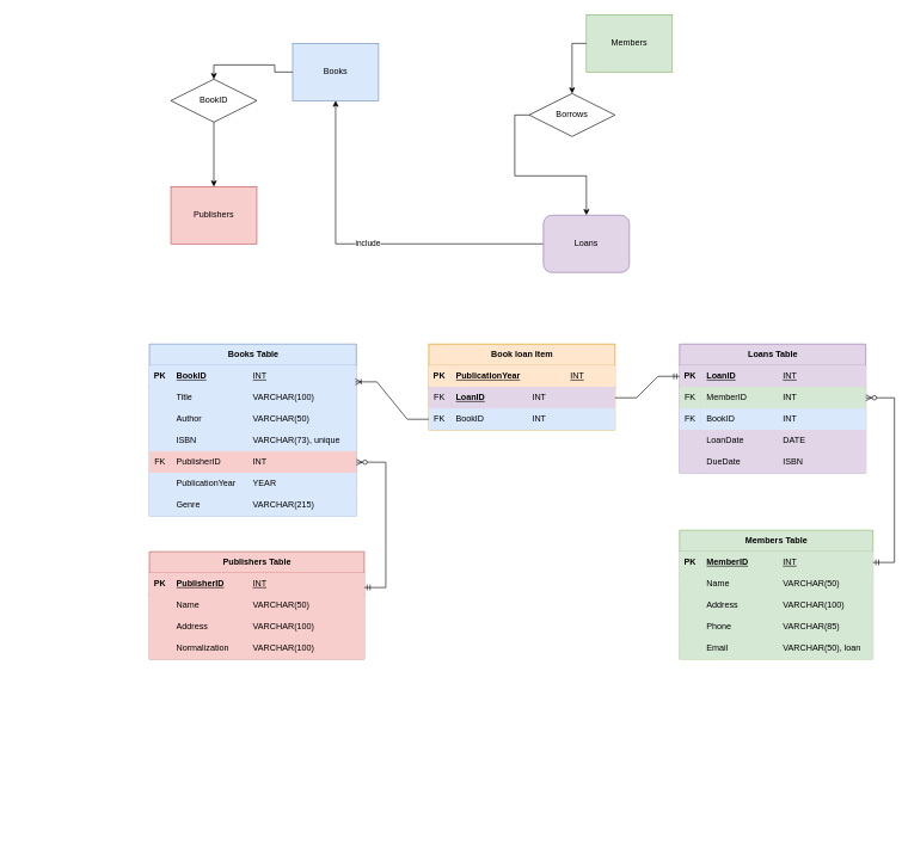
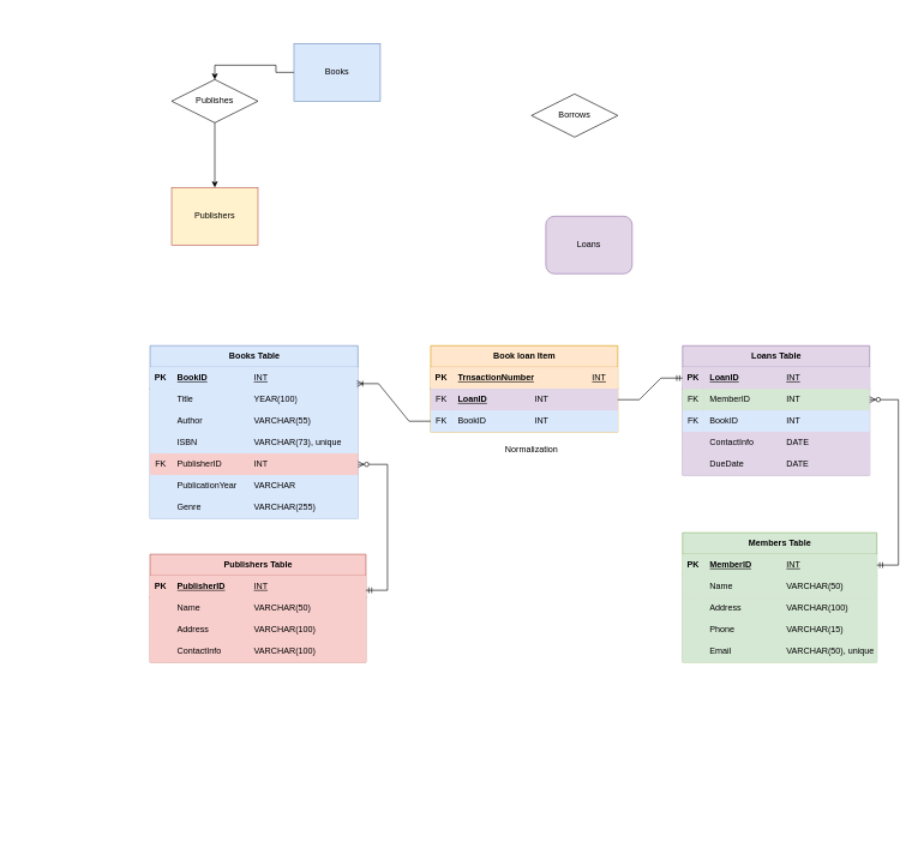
- <mxCell id="79" value="" style="edgeStyle=orthogonalEdgeStyle;rounded=0;orthogonalLoop=1;jettySize=auto;html=1;exitX=0;exitY=0.5;exitDx=0;exitDy=0;entryX=0.5;entryY=0;entryDx=0;entryDy=0;" edge="1" parent="1" source="73" target="80"><mxGeometry relative="1" as="geometry"><mxPoint x="818" y="60" as="sourcePoint" /><mxPoint x="818" y="300" as="targetPoint" /></mxGeometry></mxCell>
- <mxCell id="73" value="Members" style="whiteSpace=wrap;html=1;align=center;fillColor=#d5e8d4;strokeColor=#82b366;" vertex="1" parent="1"><mxGeometry x="818" y="20" width="120" height="80" as="geometry" /></mxCell>
- <mxCell id="78" value="BookID" style="shape=rhombus;perimeter=rhombusPerimeter;whiteSpace=wrap;html=1;align=center;" vertex="1" parent="1"><mxGeometry x="238" y="110" width="120" height="60" as="geometry" /></mxCell>
+ <mxCell id="78" value="Publishes" style="shape=rhombus;perimeter=rhombusPerimeter;whiteSpace=wrap;html=1;align=center;" vertex="1" parent="1"><mxGeometry x="238" y="110" width="120" height="60" as="geometry" /></mxCell>
- <mxCell id="72" style="edgeStyle=orthogonalEdgeStyle;rounded=0;orthogonalLoop=1;jettySize=auto;html=1;exitX=0;exitY=0.5;exitDx=0;exitDy=0;entryX=0.5;entryY=0;entryDx=0;entryDy=0;" edge="1" parent="1" source="80" target="75"><mxGeometry relative="1" as="geometry" /></mxCell>
- <mxCell id="76" value="Publishers" style="whiteSpace=wrap;html=1;align=center;fillColor=#f8cecc;strokeColor=#b85450;" vertex="1" parent="1"><mxGeometry x="238" y="260" width="120" height="80" as="geometry" /></mxCell>
+ <mxCell id="76" value="Publishers" style="whiteSpace=wrap;html=1;align=center;fillColor=#fff2cc;strokeColor=#b85450;" vertex="1" parent="1"><mxGeometry x="238" y="260" width="120" height="80" as="geometry" /></mxCell>
- <mxCell id="74" value="include" style="edgeStyle=orthogonalEdgeStyle;rounded=0;orthogonalLoop=1;jettySize=auto;html=1;exitX=0;exitY=0.5;exitDx=0;exitDy=0;entryX=0.5;entryY=1;entryDx=0;entryDy=0;" edge="1" parent="1" source="75" target="71"><mxGeometry relative="1" as="geometry" /></mxCell>
- <mxCell id="85" value="PublicationYear&lt;span style=&quot;white-space: pre;&quot;&gt;&#09;&lt;/span&gt;&lt;span style=&quot;white-space: pre;&quot;&gt;&#09;&lt;/span&gt;&lt;span style=&quot;white-space: pre;&quot;&gt;&#09;&lt;/span&gt;&lt;span style=&quot;font-weight: normal;&quot;&gt;INT&lt;/span&gt;" style="shape=partialRectangle;connectable=0;fillColor=#ffe6cc;top=0;left=0;bottom=0;right=0;align=left;spacingLeft=6;fontStyle=5;overflow=hidden;whiteSpace=wrap;html=1;strokeColor=#d79b00;" vertex="1" parent="83"><mxGeometry x="30" width="230" height="30" as="geometry"><mxRectangle width="230" height="30" as="alternateBounds" /></mxGeometry></mxCell>
+ <mxCell id="85" value="TrnsactionNumber&lt;span style=&quot;white-space: pre;&quot;&gt;&#09;&lt;/span&gt;&lt;span style=&quot;white-space: pre;&quot;&gt;&#09;&lt;/span&gt;&lt;span style=&quot;white-space: pre;&quot;&gt;&#09;&lt;/span&gt;&lt;span style=&quot;font-weight: normal;&quot;&gt;INT&lt;/span&gt;" style="shape=partialRectangle;connectable=0;fillColor=#ffe6cc;top=0;left=0;bottom=0;right=0;align=left;spacingLeft=6;fontStyle=5;overflow=hidden;whiteSpace=wrap;html=1;strokeColor=#d79b00;" vertex="1" parent="83"><mxGeometry x="30" width="230" height="30" as="geometry"><mxRectangle width="230" height="30" as="alternateBounds" /></mxGeometry></mxCell>
- <mxCell id="8" value="Title&lt;span style=&quot;white-space: pre;&quot;&gt;&#09;&lt;/span&gt;&lt;span style=&quot;white-space: pre;&quot;&gt;&#09;&lt;span style=&quot;white-space: pre;&quot;&gt;&#09;&lt;span style=&quot;white-space: pre;&quot;&gt;&#09;&lt;/span&gt;&lt;/span&gt;&lt;/span&gt;VARCHAR(100)" style="shape=partialRectangle;connectable=0;fillColor=#dae8fc;top=0;left=0;bottom=0;right=0;align=left;spacingLeft=6;overflow=hidden;whiteSpace=wrap;html=1;strokeColor=#6c8ebf;" vertex="1" parent="6"><mxGeometry x="30" width="259" height="30" as="geometry"><mxRectangle width="259" height="30" as="alternateBounds" /></mxGeometry></mxCell>
+ <mxCell id="8" value="Title&lt;span style=&quot;white-space: pre;&quot;&gt;&#09;&lt;/span&gt;&lt;span style=&quot;white-space: pre;&quot;&gt;&#09;&lt;span style=&quot;white-space: pre;&quot;&gt;&#09;&lt;span style=&quot;white-space: pre;&quot;&gt;&#09;&lt;/span&gt;&lt;/span&gt;&lt;/span&gt;YEAR(100)" style="shape=partialRectangle;connectable=0;fillColor=#dae8fc;top=0;left=0;bottom=0;right=0;align=left;spacingLeft=6;overflow=hidden;whiteSpace=wrap;html=1;strokeColor=#6c8ebf;" vertex="1" parent="6"><mxGeometry x="30" width="259" height="30" as="geometry"><mxRectangle width="259" height="30" as="alternateBounds" /></mxGeometry></mxCell>
- <mxCell id="11" value="Author&lt;span style=&quot;white-space: pre;&quot;&gt;&#09;&lt;span style=&quot;white-space: pre;&quot;&gt;&#09;&lt;span style=&quot;white-space: pre;&quot;&gt;&#09;&lt;/span&gt;&lt;/span&gt;&lt;/span&gt;VARCHAR(50)" style="shape=partialRectangle;connectable=0;fillColor=#dae8fc;top=0;left=0;bottom=0;right=0;align=left;spacingLeft=6;overflow=hidden;whiteSpace=wrap;html=1;strokeColor=#6c8ebf;" vertex="1" parent="9"><mxGeometry x="30" width="259" height="30" as="geometry"><mxRectangle width="259" height="30" as="alternateBounds" /></mxGeometry></mxCell>
+ <mxCell id="11" value="Author&lt;span style=&quot;white-space: pre;&quot;&gt;&#09;&lt;span style=&quot;white-space: pre;&quot;&gt;&#09;&lt;span style=&quot;white-space: pre;&quot;&gt;&#09;&lt;/span&gt;&lt;/span&gt;&lt;/span&gt;VARCHAR(55)" style="shape=partialRectangle;connectable=0;fillColor=#dae8fc;top=0;left=0;bottom=0;right=0;align=left;spacingLeft=6;overflow=hidden;whiteSpace=wrap;html=1;strokeColor=#6c8ebf;" vertex="1" parent="9"><mxGeometry x="30" width="259" height="30" as="geometry"><mxRectangle width="259" height="30" as="alternateBounds" /></mxGeometry></mxCell>
- <mxCell id="49" value="LoanDate&lt;span style=&quot;white-space: pre;&quot;&gt;&#09;&lt;span style=&quot;white-space: pre;&quot;&gt;&#09;&lt;/span&gt;D&lt;/span&gt;ATE" style="shape=partialRectangle;connectable=0;fillColor=#e1d5e7;top=0;left=0;bottom=0;right=0;align=left;spacingLeft=6;overflow=hidden;whiteSpace=wrap;html=1;strokeColor=#9673a6;" vertex="1" parent="47"><mxGeometry x="30" width="230" height="30" as="geometry"><mxRectangle width="230" height="30" as="alternateBounds" /></mxGeometry></mxCell>
+ <mxCell id="49" value="ContactInfo&lt;span style=&quot;white-space: pre;&quot;&gt;&#09;&lt;span style=&quot;white-space: pre;&quot;&gt;&#09;&lt;/span&gt;D&lt;/span&gt;ATE" style="shape=partialRectangle;connectable=0;fillColor=#e1d5e7;top=0;left=0;bottom=0;right=0;align=left;spacingLeft=6;overflow=hidden;whiteSpace=wrap;html=1;strokeColor=#9673a6;" vertex="1" parent="47"><mxGeometry x="30" width="230" height="30" as="geometry"><mxRectangle width="230" height="30" as="alternateBounds" /></mxGeometry></mxCell>
+ <mxCell id="94" value="Normalization" style="text;html=1;align=center;verticalAlign=middle;resizable=0;points=[];autosize=1;strokeColor=none;fillColor=none;" vertex="1" parent="1"><mxGeometry x="688" y="610" width="100" height="30" as="geometry" /></mxCell>
- <mxCell id="52" value="DueDate&lt;span style=&quot;white-space: pre;&quot;&gt;&#09;&lt;/span&gt;&lt;span style=&quot;white-space: pre;&quot;&gt;&#09;&lt;/span&gt;&lt;span style=&quot;white-space: pre;&quot;&gt;&#09;&lt;/span&gt;ISBN" style="shape=partialRectangle;connectable=0;fillColor=#e1d5e7;top=0;left=0;bottom=0;right=0;align=left;spacingLeft=6;overflow=hidden;whiteSpace=wrap;html=1;strokeColor=#9673a6;" vertex="1" parent="50"><mxGeometry x="30" width="230" height="30" as="geometry"><mxRectangle width="230" height="30" as="alternateBounds" /></mxGeometry></mxCell>
+ <mxCell id="52" value="DueDate&lt;span style=&quot;white-space: pre;&quot;&gt;&#09;&lt;/span&gt;&lt;span style=&quot;white-space: pre;&quot;&gt;&#09;&lt;/span&gt;&lt;span style=&quot;white-space: pre;&quot;&gt;&#09;&lt;/span&gt;DATE" style="shape=partialRectangle;connectable=0;fillColor=#e1d5e7;top=0;left=0;bottom=0;right=0;align=left;spacingLeft=6;overflow=hidden;whiteSpace=wrap;html=1;strokeColor=#9673a6;" vertex="1" parent="50"><mxGeometry x="30" width="230" height="30" as="geometry"><mxRectangle width="230" height="30" as="alternateBounds" /></mxGeometry></mxCell>
- <mxCell id="20" value="PublicationYear&amp;nbsp;&lt;span style=&quot;white-space: pre;&quot;&gt;&#09;&lt;/span&gt;YEAR" style="shape=partialRectangle;connectable=0;fillColor=#dae8fc;top=0;left=0;bottom=0;right=0;align=left;spacingLeft=6;overflow=hidden;whiteSpace=wrap;html=1;strokeColor=#6c8ebf;" vertex="1" parent="18"><mxGeometry x="30" width="259" height="30" as="geometry"><mxRectangle width="259" height="30" as="alternateBounds" /></mxGeometry></mxCell>
+ <mxCell id="20" value="PublicationYear&amp;nbsp;&lt;span style=&quot;white-space: pre;&quot;&gt;&#09;&lt;/span&gt;VARCHAR" style="shape=partialRectangle;connectable=0;fillColor=#dae8fc;top=0;left=0;bottom=0;right=0;align=left;spacingLeft=6;overflow=hidden;whiteSpace=wrap;html=1;strokeColor=#6c8ebf;" vertex="1" parent="18"><mxGeometry x="30" width="259" height="30" as="geometry"><mxRectangle width="259" height="30" as="alternateBounds" /></mxGeometry></mxCell>
- <mxCell id="23" value="Genre&lt;span style=&quot;white-space: pre;&quot;&gt;&#09;&lt;/span&gt;&lt;span style=&quot;white-space: pre;&quot;&gt;&#09;&lt;/span&gt;&lt;span style=&quot;white-space: pre;&quot;&gt;&#09;&lt;/span&gt;VARCHAR(215)" style="shape=partialRectangle;connectable=0;fillColor=#dae8fc;top=0;left=0;bottom=0;right=0;align=left;spacingLeft=6;overflow=hidden;whiteSpace=wrap;html=1;strokeColor=#6c8ebf;" vertex="1" parent="21"><mxGeometry x="30" width="259" height="30" as="geometry"><mxRectangle width="259" height="30" as="alternateBounds" /></mxGeometry></mxCell>
+ <mxCell id="23" value="Genre&lt;span style=&quot;white-space: pre;&quot;&gt;&#09;&lt;/span&gt;&lt;span style=&quot;white-space: pre;&quot;&gt;&#09;&lt;/span&gt;&lt;span style=&quot;white-space: pre;&quot;&gt;&#09;&lt;/span&gt;VARCHAR(255)" style="shape=partialRectangle;connectable=0;fillColor=#dae8fc;top=0;left=0;bottom=0;right=0;align=left;spacingLeft=6;overflow=hidden;whiteSpace=wrap;html=1;strokeColor=#6c8ebf;" vertex="1" parent="21"><mxGeometry x="30" width="259" height="30" as="geometry"><mxRectangle width="259" height="30" as="alternateBounds" /></mxGeometry></mxCell>
- <mxCell id="65" value="Phone&lt;span style=&quot;white-space: pre;&quot;&gt;&#09;&lt;span style=&quot;white-space: pre;&quot;&gt;&#09;&lt;span style=&quot;white-space: pre;&quot;&gt;&#09;&lt;/span&gt;&lt;/span&gt;&lt;/span&gt;VARCHAR(85)" style="shape=partialRectangle;connectable=0;fillColor=#d5e8d4;top=0;left=0;bottom=0;right=0;align=left;spacingLeft=6;overflow=hidden;whiteSpace=wrap;html=1;strokeColor=#82b366;" vertex="1" parent="63"><mxGeometry x="30" width="240" height="30" as="geometry"><mxRectangle width="240" height="30" as="alternateBounds" /></mxGeometry></mxCell>
+ <mxCell id="65" value="Phone&lt;span style=&quot;white-space: pre;&quot;&gt;&#09;&lt;span style=&quot;white-space: pre;&quot;&gt;&#09;&lt;span style=&quot;white-space: pre;&quot;&gt;&#09;&lt;/span&gt;&lt;/span&gt;&lt;/span&gt;VARCHAR(15)" style="shape=partialRectangle;connectable=0;fillColor=#d5e8d4;top=0;left=0;bottom=0;right=0;align=left;spacingLeft=6;overflow=hidden;whiteSpace=wrap;html=1;strokeColor=#82b366;" vertex="1" parent="63"><mxGeometry x="30" width="240" height="30" as="geometry"><mxRectangle width="240" height="30" as="alternateBounds" /></mxGeometry></mxCell>
- <mxCell id="36" value="Normalization&lt;span style=&quot;white-space: pre;&quot;&gt;&#09;&lt;span style=&quot;white-space: pre;&quot;&gt;&#09;&lt;/span&gt;&lt;/span&gt;VARCHAR(100)" style="shape=partialRectangle;connectable=0;fillColor=#f8cecc;top=0;left=0;bottom=0;right=0;align=left;spacingLeft=6;overflow=hidden;whiteSpace=wrap;html=1;strokeColor=#b85450;" vertex="1" parent="34"><mxGeometry x="30" width="270" height="30" as="geometry"><mxRectangle width="270" height="30" as="alternateBounds" /></mxGeometry></mxCell>
+ <mxCell id="36" value="ContactInfo&lt;span style=&quot;white-space: pre;&quot;&gt;&#09;&lt;span style=&quot;white-space: pre;&quot;&gt;&#09;&lt;/span&gt;&lt;/span&gt;VARCHAR(100)" style="shape=partialRectangle;connectable=0;fillColor=#f8cecc;top=0;left=0;bottom=0;right=0;align=left;spacingLeft=6;overflow=hidden;whiteSpace=wrap;html=1;strokeColor=#b85450;" vertex="1" parent="34"><mxGeometry x="30" width="270" height="30" as="geometry"><mxRectangle width="270" height="30" as="alternateBounds" /></mxGeometry></mxCell>
- <mxCell id="68" value="Email&lt;span style=&quot;white-space: pre;&quot;&gt;&#09;&lt;span style=&quot;white-space: pre;&quot;&gt;&#09;&lt;span style=&quot;white-space: pre;&quot;&gt;&#09;&lt;/span&gt;&lt;/span&gt;&lt;/span&gt;VARCHAR(50), loan" style="shape=partialRectangle;connectable=0;fillColor=#d5e8d4;top=0;left=0;bottom=0;right=0;align=left;spacingLeft=6;overflow=hidden;whiteSpace=wrap;html=1;strokeColor=#82b366;" vertex="1" parent="66"><mxGeometry x="30" width="240" height="30" as="geometry"><mxRectangle width="240" height="30" as="alternateBounds" /></mxGeometry></mxCell>
+ <mxCell id="68" value="Email&lt;span style=&quot;white-space: pre;&quot;&gt;&#09;&lt;span style=&quot;white-space: pre;&quot;&gt;&#09;&lt;span style=&quot;white-space: pre;&quot;&gt;&#09;&lt;/span&gt;&lt;/span&gt;&lt;/span&gt;VARCHAR(50), unique" style="shape=partialRectangle;connectable=0;fillColor=#d5e8d4;top=0;left=0;bottom=0;right=0;align=left;spacingLeft=6;overflow=hidden;whiteSpace=wrap;html=1;strokeColor=#82b366;" vertex="1" parent="66"><mxGeometry x="30" width="240" height="30" as="geometry"><mxRectangle width="240" height="30" as="alternateBounds" /></mxGeometry></mxCell>
